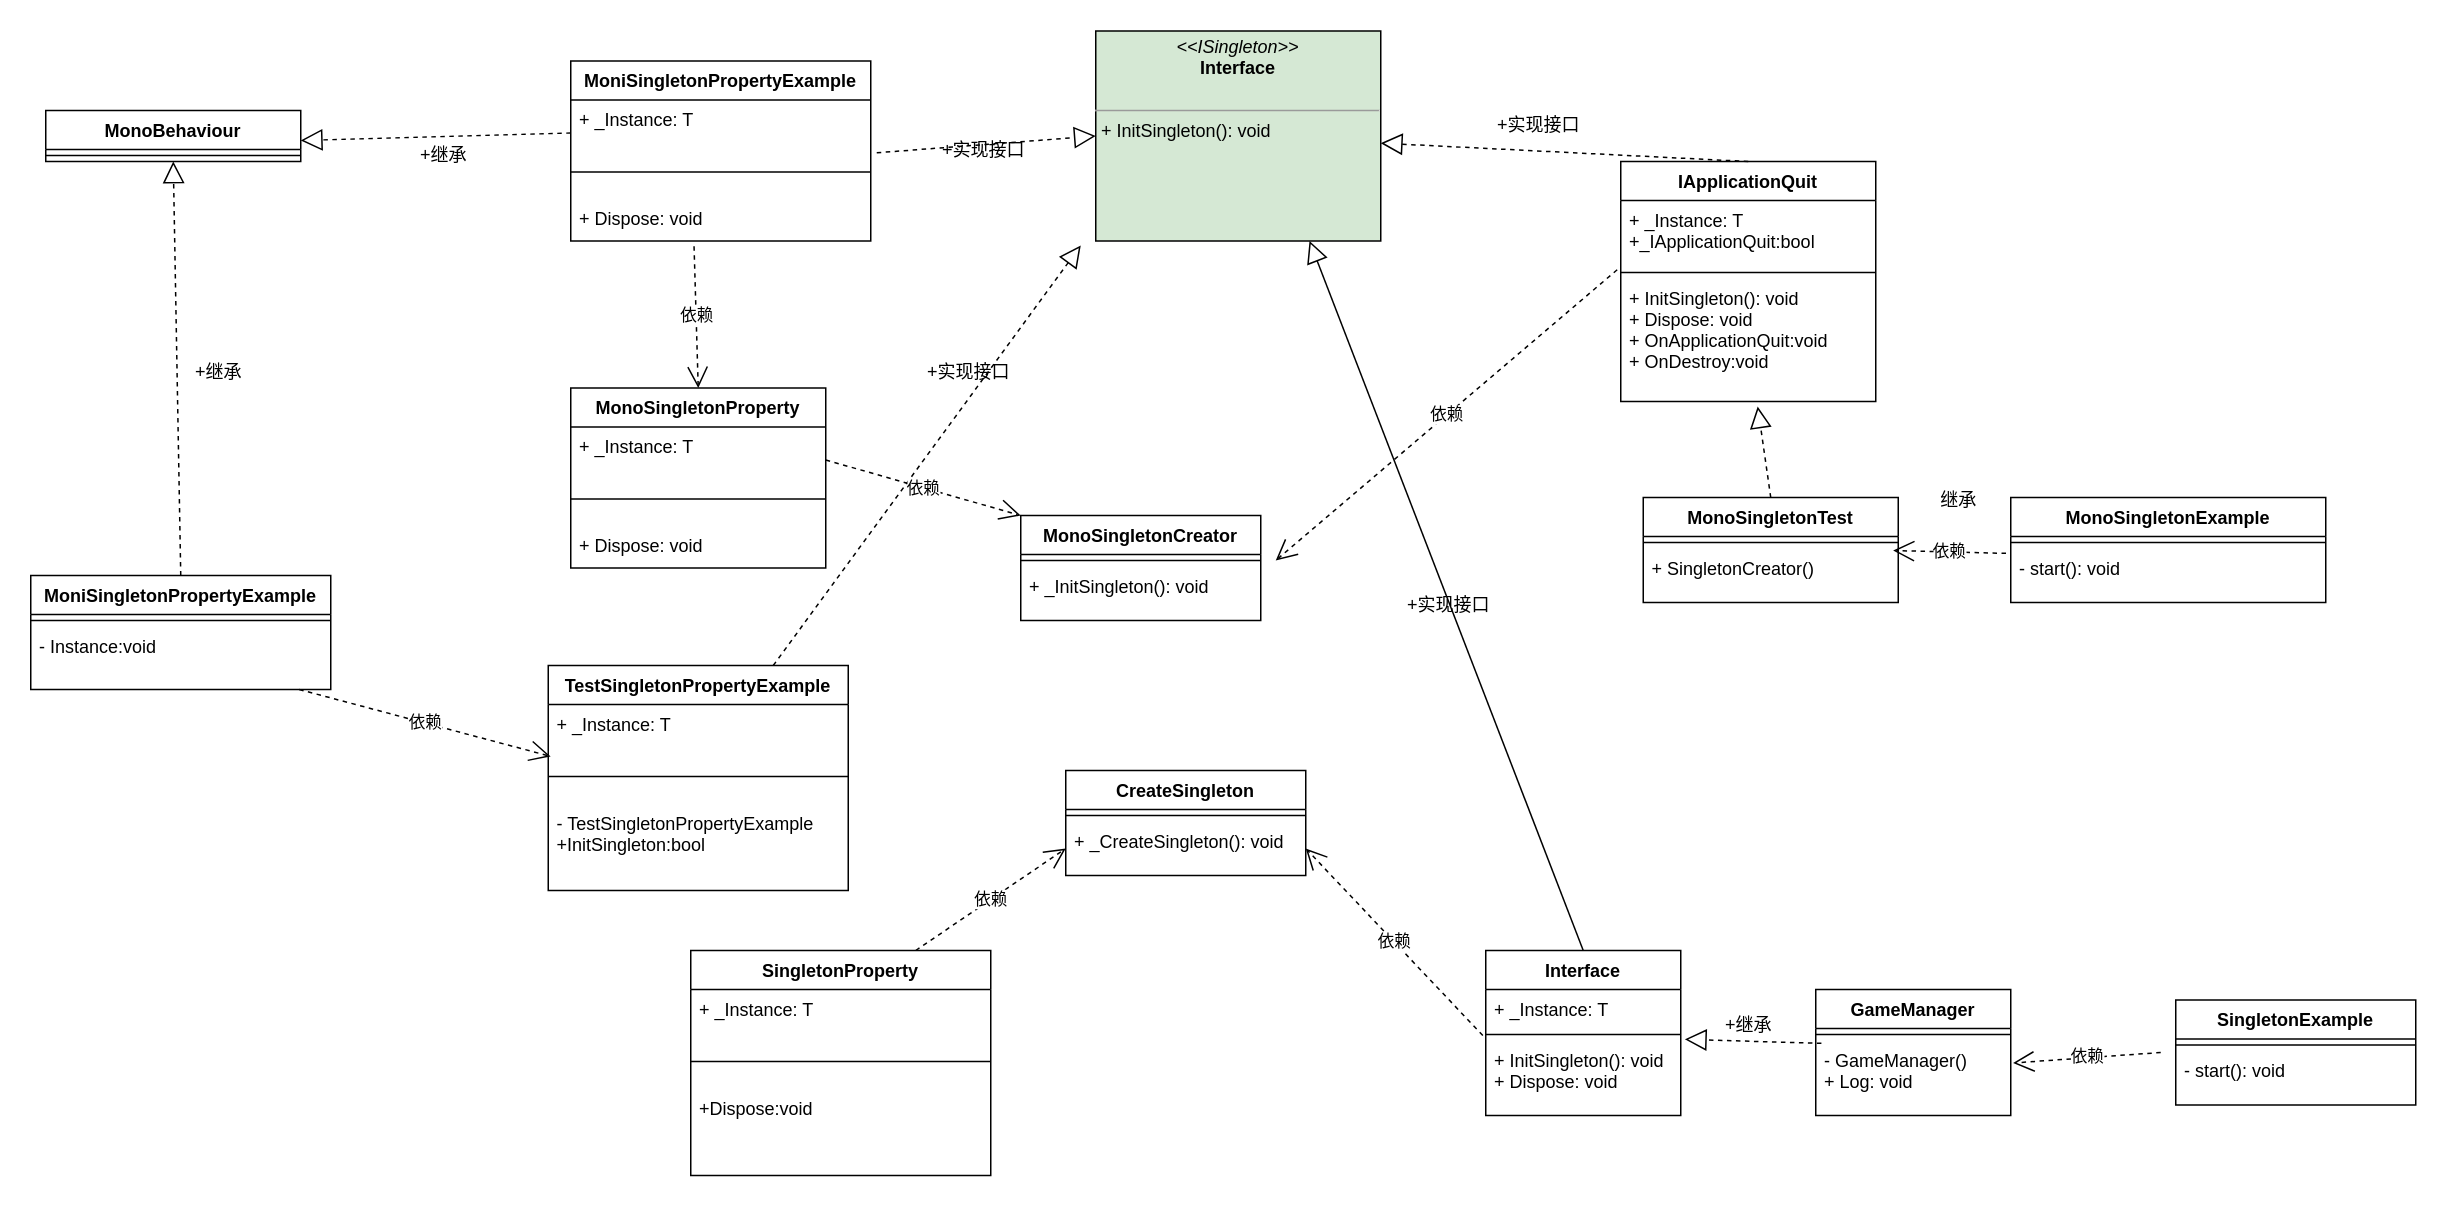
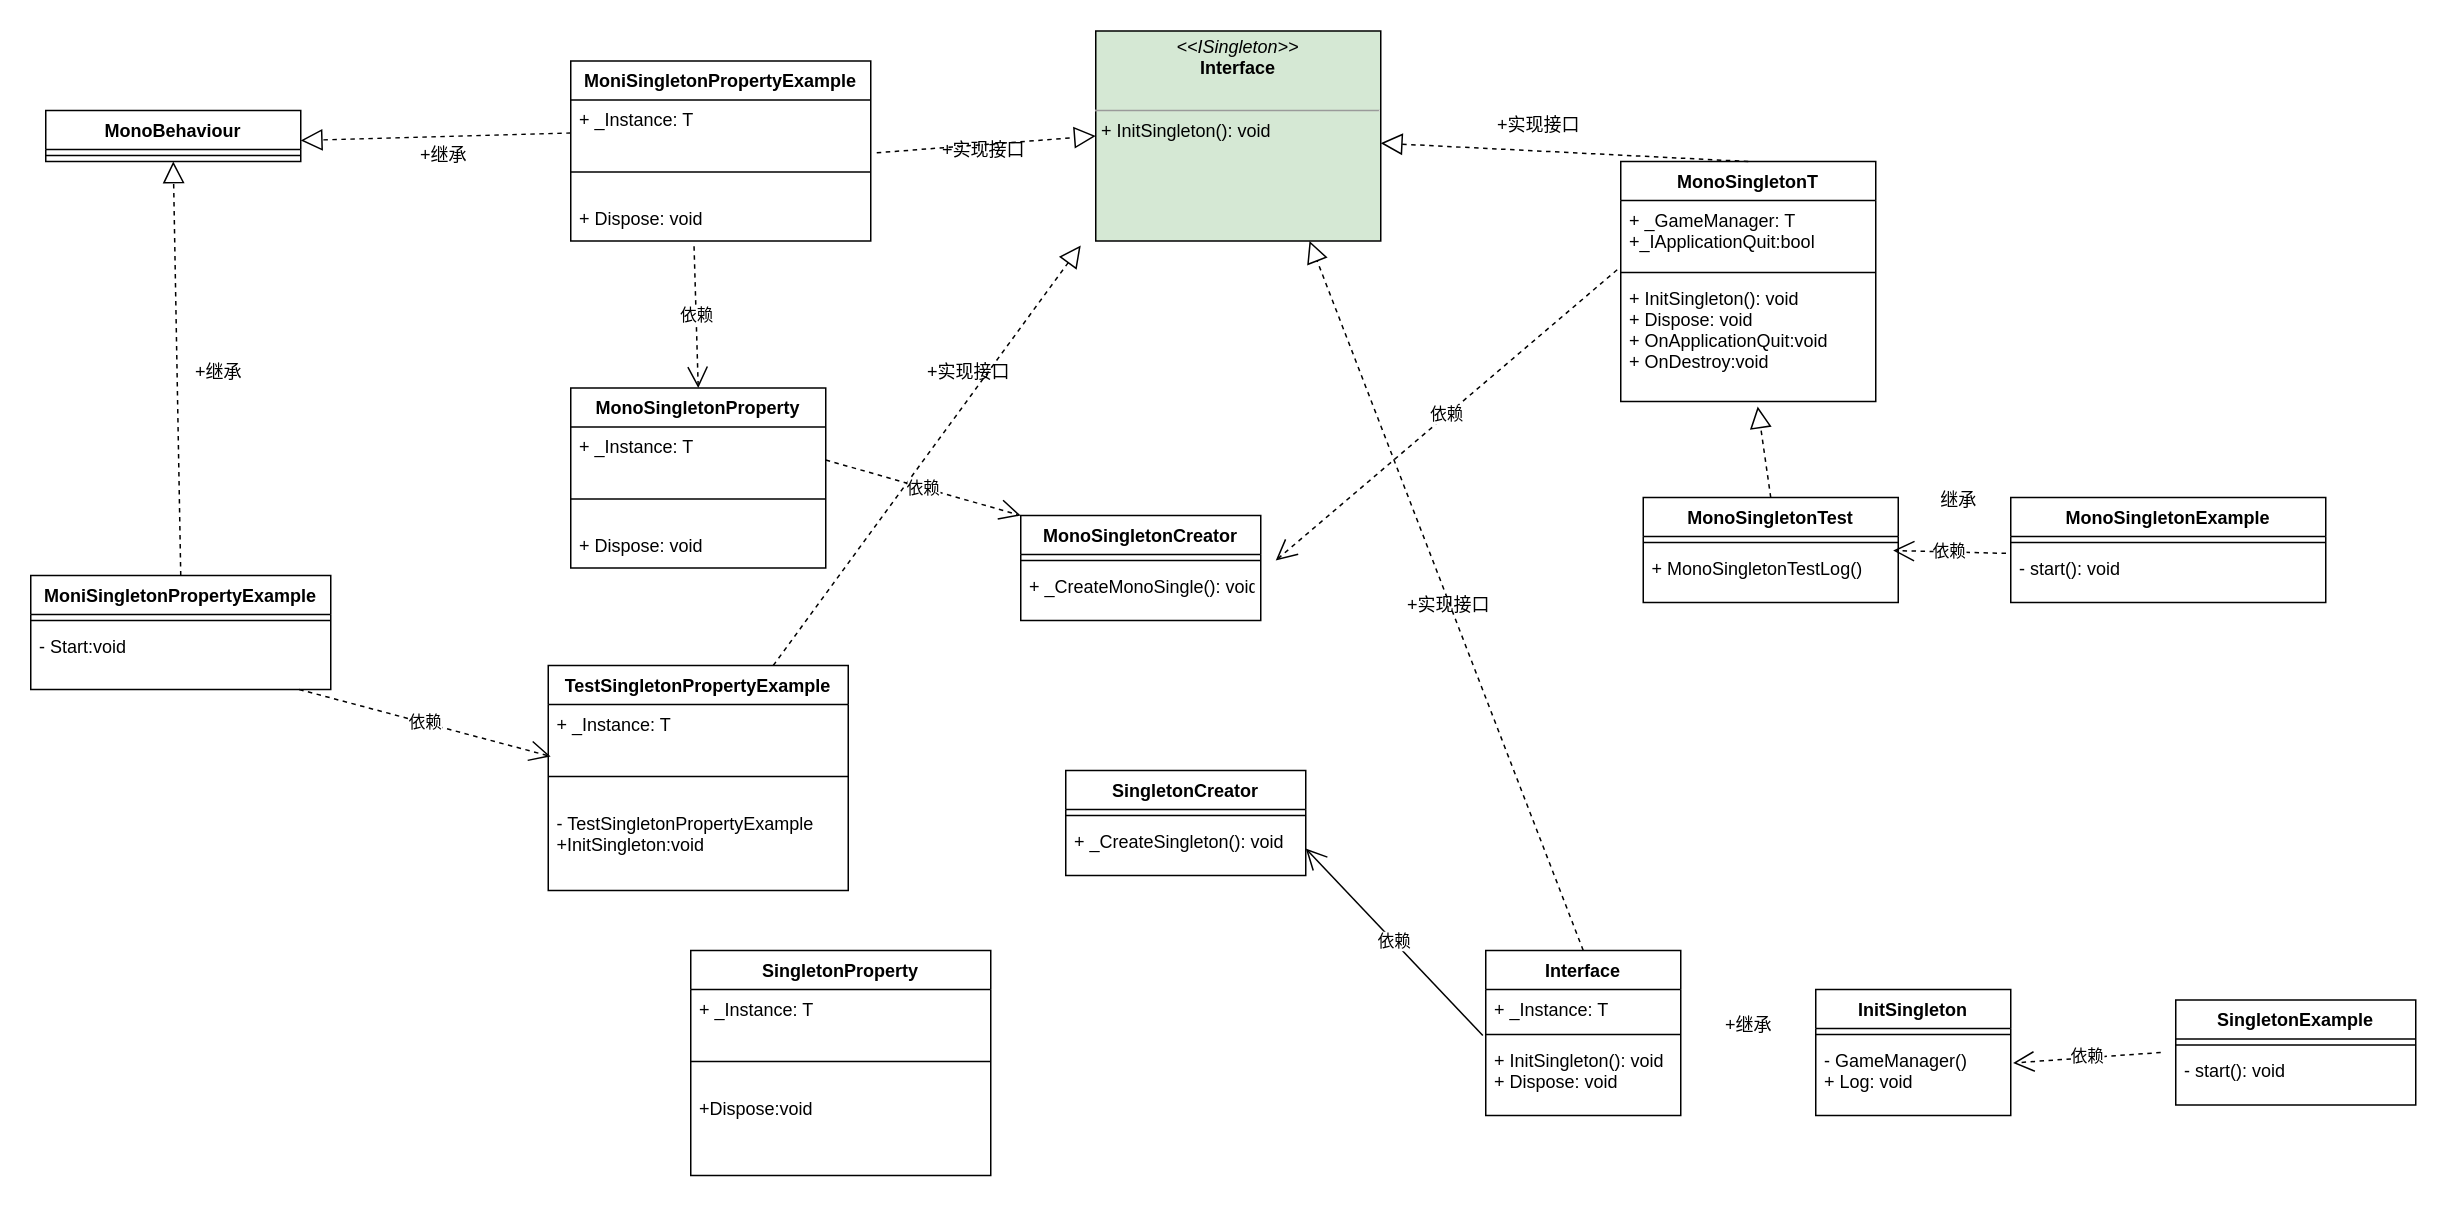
- <mxCell id="21" value="IApplicationQuit" style="swimlane;fontStyle=1;align=center;verticalAlign=top;childLayout=stackLayout;horizontal=1;startSize=26;horizontalStack=0;resizeParent=1;resizeParentMax=0;resizeLast=0;collapsible=1;marginBottom=0;" parent="1" vertex="1"><mxGeometry x="1080" y="107" width="170" height="160" as="geometry" /></mxCell>
+ <mxCell id="21" value="MonoSingletonT" style="swimlane;fontStyle=1;align=center;verticalAlign=top;childLayout=stackLayout;horizontal=1;startSize=26;horizontalStack=0;resizeParent=1;resizeParentMax=0;resizeLast=0;collapsible=1;marginBottom=0;" parent="1" vertex="1"><mxGeometry x="1080" y="107" width="170" height="160" as="geometry" /></mxCell>
- <mxCell id="22" value="+ _Instance: T&#10;+_IApplicationQuit:bool&#10;&#10;" style="text;strokeColor=none;fillColor=none;align=left;verticalAlign=top;spacingLeft=4;spacingRight=4;overflow=hidden;rotatable=0;points=[[0,0.5],[1,0.5]];portConstraint=eastwest;" parent="21" vertex="1"><mxGeometry y="26" width="170" height="44" as="geometry" /></mxCell>
+ <mxCell id="22" value="+ _GameManager: T&#10;+_IApplicationQuit:bool&#10;&#10;" style="text;strokeColor=none;fillColor=none;align=left;verticalAlign=top;spacingLeft=4;spacingRight=4;overflow=hidden;rotatable=0;points=[[0,0.5],[1,0.5]];portConstraint=eastwest;" parent="21" vertex="1"><mxGeometry y="26" width="170" height="44" as="geometry" /></mxCell>
- <mxCell id="33" value="+ SingletonCreator()" style="text;strokeColor=none;fillColor=none;align=left;verticalAlign=top;spacingLeft=4;spacingRight=4;overflow=hidden;rotatable=0;points=[[0,0.5],[1,0.5]];portConstraint=eastwest;" parent="31" vertex="1"><mxGeometry y="34" width="170" height="36" as="geometry" /></mxCell>
+ <mxCell id="33" value="+ MonoSingletonTestLog()" style="text;strokeColor=none;fillColor=none;align=left;verticalAlign=top;spacingLeft=4;spacingRight=4;overflow=hidden;rotatable=0;points=[[0,0.5],[1,0.5]];portConstraint=eastwest;" parent="31" vertex="1"><mxGeometry y="34" width="170" height="36" as="geometry" /></mxCell>
- <mxCell id="29" value="+ _InitSingleton(): void&#10;" style="text;strokeColor=none;fillColor=none;align=left;verticalAlign=top;spacingLeft=4;spacingRight=4;overflow=hidden;rotatable=0;points=[[0,0.5],[1,0.5]];portConstraint=eastwest;" parent="27" vertex="1"><mxGeometry y="34" width="160" height="36" as="geometry" /></mxCell>
+ <mxCell id="29" value="+ _CreateMonoSingle(): void&#10;" style="text;strokeColor=none;fillColor=none;align=left;verticalAlign=top;spacingLeft=4;spacingRight=4;overflow=hidden;rotatable=0;points=[[0,0.5],[1,0.5]];portConstraint=eastwest;" parent="27" vertex="1"><mxGeometry y="34" width="160" height="36" as="geometry" /></mxCell>
- <mxCell id="7" value="" style="endArrow=block;dashed=0;endFill=0;endSize=12;html=1;exitX=0.5;exitY=0;exitDx=0;exitDy=0;entryX=0.75;entryY=1;entryDx=0;entryDy=0;" parent="1" source="3" target="2" edge="1"><mxGeometry width="160" relative="1" as="geometry"><mxPoint x="1030" y="83" as="sourcePoint" /><mxPoint x="1190" y="83" as="targetPoint" /></mxGeometry></mxCell>
+ <mxCell id="7" value="" style="endArrow=block;dashed=1;endFill=0;endSize=12;html=1;exitX=0.5;exitY=0;exitDx=0;exitDy=0;entryX=0.75;entryY=1;entryDx=0;entryDy=0;" parent="1" source="3" target="2" edge="1"><mxGeometry width="160" relative="1" as="geometry"><mxPoint x="1030" y="83" as="sourcePoint" /><mxPoint x="1190" y="83" as="targetPoint" /></mxGeometry></mxCell>
- <mxCell id="56" value="- Instance:void" style="text;strokeColor=none;fillColor=none;align=left;verticalAlign=top;spacingLeft=4;spacingRight=4;overflow=hidden;rotatable=0;points=[[0,0.5],[1,0.5]];portConstraint=eastwest;" vertex="1" parent="54"><mxGeometry y="34" width="200" height="42" as="geometry" /></mxCell>
+ <mxCell id="56" value="- Start:void" style="text;strokeColor=none;fillColor=none;align=left;verticalAlign=top;spacingLeft=4;spacingRight=4;overflow=hidden;rotatable=0;points=[[0,0.5],[1,0.5]];portConstraint=eastwest;" vertex="1" parent="54"><mxGeometry y="34" width="200" height="42" as="geometry" /></mxCell>
- <mxCell id="15" value="CreateSingleton" style="swimlane;fontStyle=1;align=center;verticalAlign=top;childLayout=stackLayout;horizontal=1;startSize=26;horizontalStack=0;resizeParent=1;resizeParentMax=0;resizeLast=0;collapsible=1;marginBottom=0;" parent="1" vertex="1"><mxGeometry x="710" y="513" width="160" height="70" as="geometry" /></mxCell>
+ <mxCell id="15" value="SingletonCreator" style="swimlane;fontStyle=1;align=center;verticalAlign=top;childLayout=stackLayout;horizontal=1;startSize=26;horizontalStack=0;resizeParent=1;resizeParentMax=0;resizeLast=0;collapsible=1;marginBottom=0;" parent="1" vertex="1"><mxGeometry x="710" y="513" width="160" height="70" as="geometry" /></mxCell>
- <mxCell id="62" value="&#10;- TestSingletonPropertyExample&#10;+InitSingleton:bool" style="text;strokeColor=none;fillColor=none;align=left;verticalAlign=top;spacingLeft=4;spacingRight=4;overflow=hidden;rotatable=0;points=[[0,0.5],[1,0.5]];portConstraint=eastwest;" vertex="1" parent="59"><mxGeometry y="78" width="200" height="72" as="geometry" /></mxCell>
+ <mxCell id="62" value="&#10;- TestSingletonPropertyExample&#10;+InitSingleton:void" style="text;strokeColor=none;fillColor=none;align=left;verticalAlign=top;spacingLeft=4;spacingRight=4;overflow=hidden;rotatable=0;points=[[0,0.5],[1,0.5]];portConstraint=eastwest;" vertex="1" parent="59"><mxGeometry y="78" width="200" height="72" as="geometry" /></mxCell>
- <mxCell id="73" value="依赖" style="endArrow=open;endSize=12;dashed=1;html=1;entryX=0;entryY=0.5;entryDx=0;entryDy=0;exitX=0.75;exitY=0;exitDx=0;exitDy=0;" edge="1" parent="1" source="69" target="17"><mxGeometry width="160" relative="1" as="geometry"><mxPoint x="998.05" y="699.7" as="sourcePoint" /><mxPoint x="880" y="575" as="targetPoint" /></mxGeometry></mxCell>
- <mxCell id="18" value="依赖" style="endArrow=open;endSize=12;dashed=1;html=1;entryX=1;entryY=0.5;entryDx=0;entryDy=0;exitX=-0.015;exitY=-0.066;exitDx=0;exitDy=0;exitPerimeter=0;" parent="1" source="6" target="17" edge="1"><mxGeometry width="160" relative="1" as="geometry"><mxPoint x="820" y="353" as="sourcePoint" /><mxPoint x="1210" y="413" as="targetPoint" /></mxGeometry></mxCell>
+ <mxCell id="18" value="依赖" style="endArrow=open;endSize=12;dashed=0;html=1;entryX=1;entryY=0.5;entryDx=0;entryDy=0;exitX=-0.015;exitY=-0.066;exitDx=0;exitDy=0;exitPerimeter=0;" parent="1" source="6" target="17" edge="1"><mxGeometry width="160" relative="1" as="geometry"><mxPoint x="820" y="353" as="sourcePoint" /><mxPoint x="1210" y="413" as="targetPoint" /></mxGeometry></mxCell>
- <mxCell id="12" value="GameManager" style="swimlane;fontStyle=1;align=center;verticalAlign=top;childLayout=stackLayout;horizontal=1;startSize=26;horizontalStack=0;resizeParent=1;resizeParentMax=0;resizeLast=0;collapsible=1;marginBottom=0;" parent="1" vertex="1"><mxGeometry x="1210" y="659" width="130" height="84" as="geometry" /></mxCell>
+ <mxCell id="12" value="InitSingleton" style="swimlane;fontStyle=1;align=center;verticalAlign=top;childLayout=stackLayout;horizontal=1;startSize=26;horizontalStack=0;resizeParent=1;resizeParentMax=0;resizeLast=0;collapsible=1;marginBottom=0;" parent="1" vertex="1"><mxGeometry x="1210" y="659" width="130" height="84" as="geometry" /></mxCell>
- <mxCell id="68" value="" style="endArrow=block;dashed=1;endFill=0;endSize=12;html=1;exitX=0.029;exitY=0.038;exitDx=0;exitDy=0;entryX=1.021;entryY=-0.015;entryDx=0;entryDy=0;entryPerimeter=0;exitPerimeter=0;" parent="1" source="14" edge="1" target="6"><mxGeometry width="160" relative="1" as="geometry"><mxPoint x="999.5" y="456" as="sourcePoint" /><mxPoint x="1000" y="403" as="targetPoint" /></mxGeometry></mxCell>
